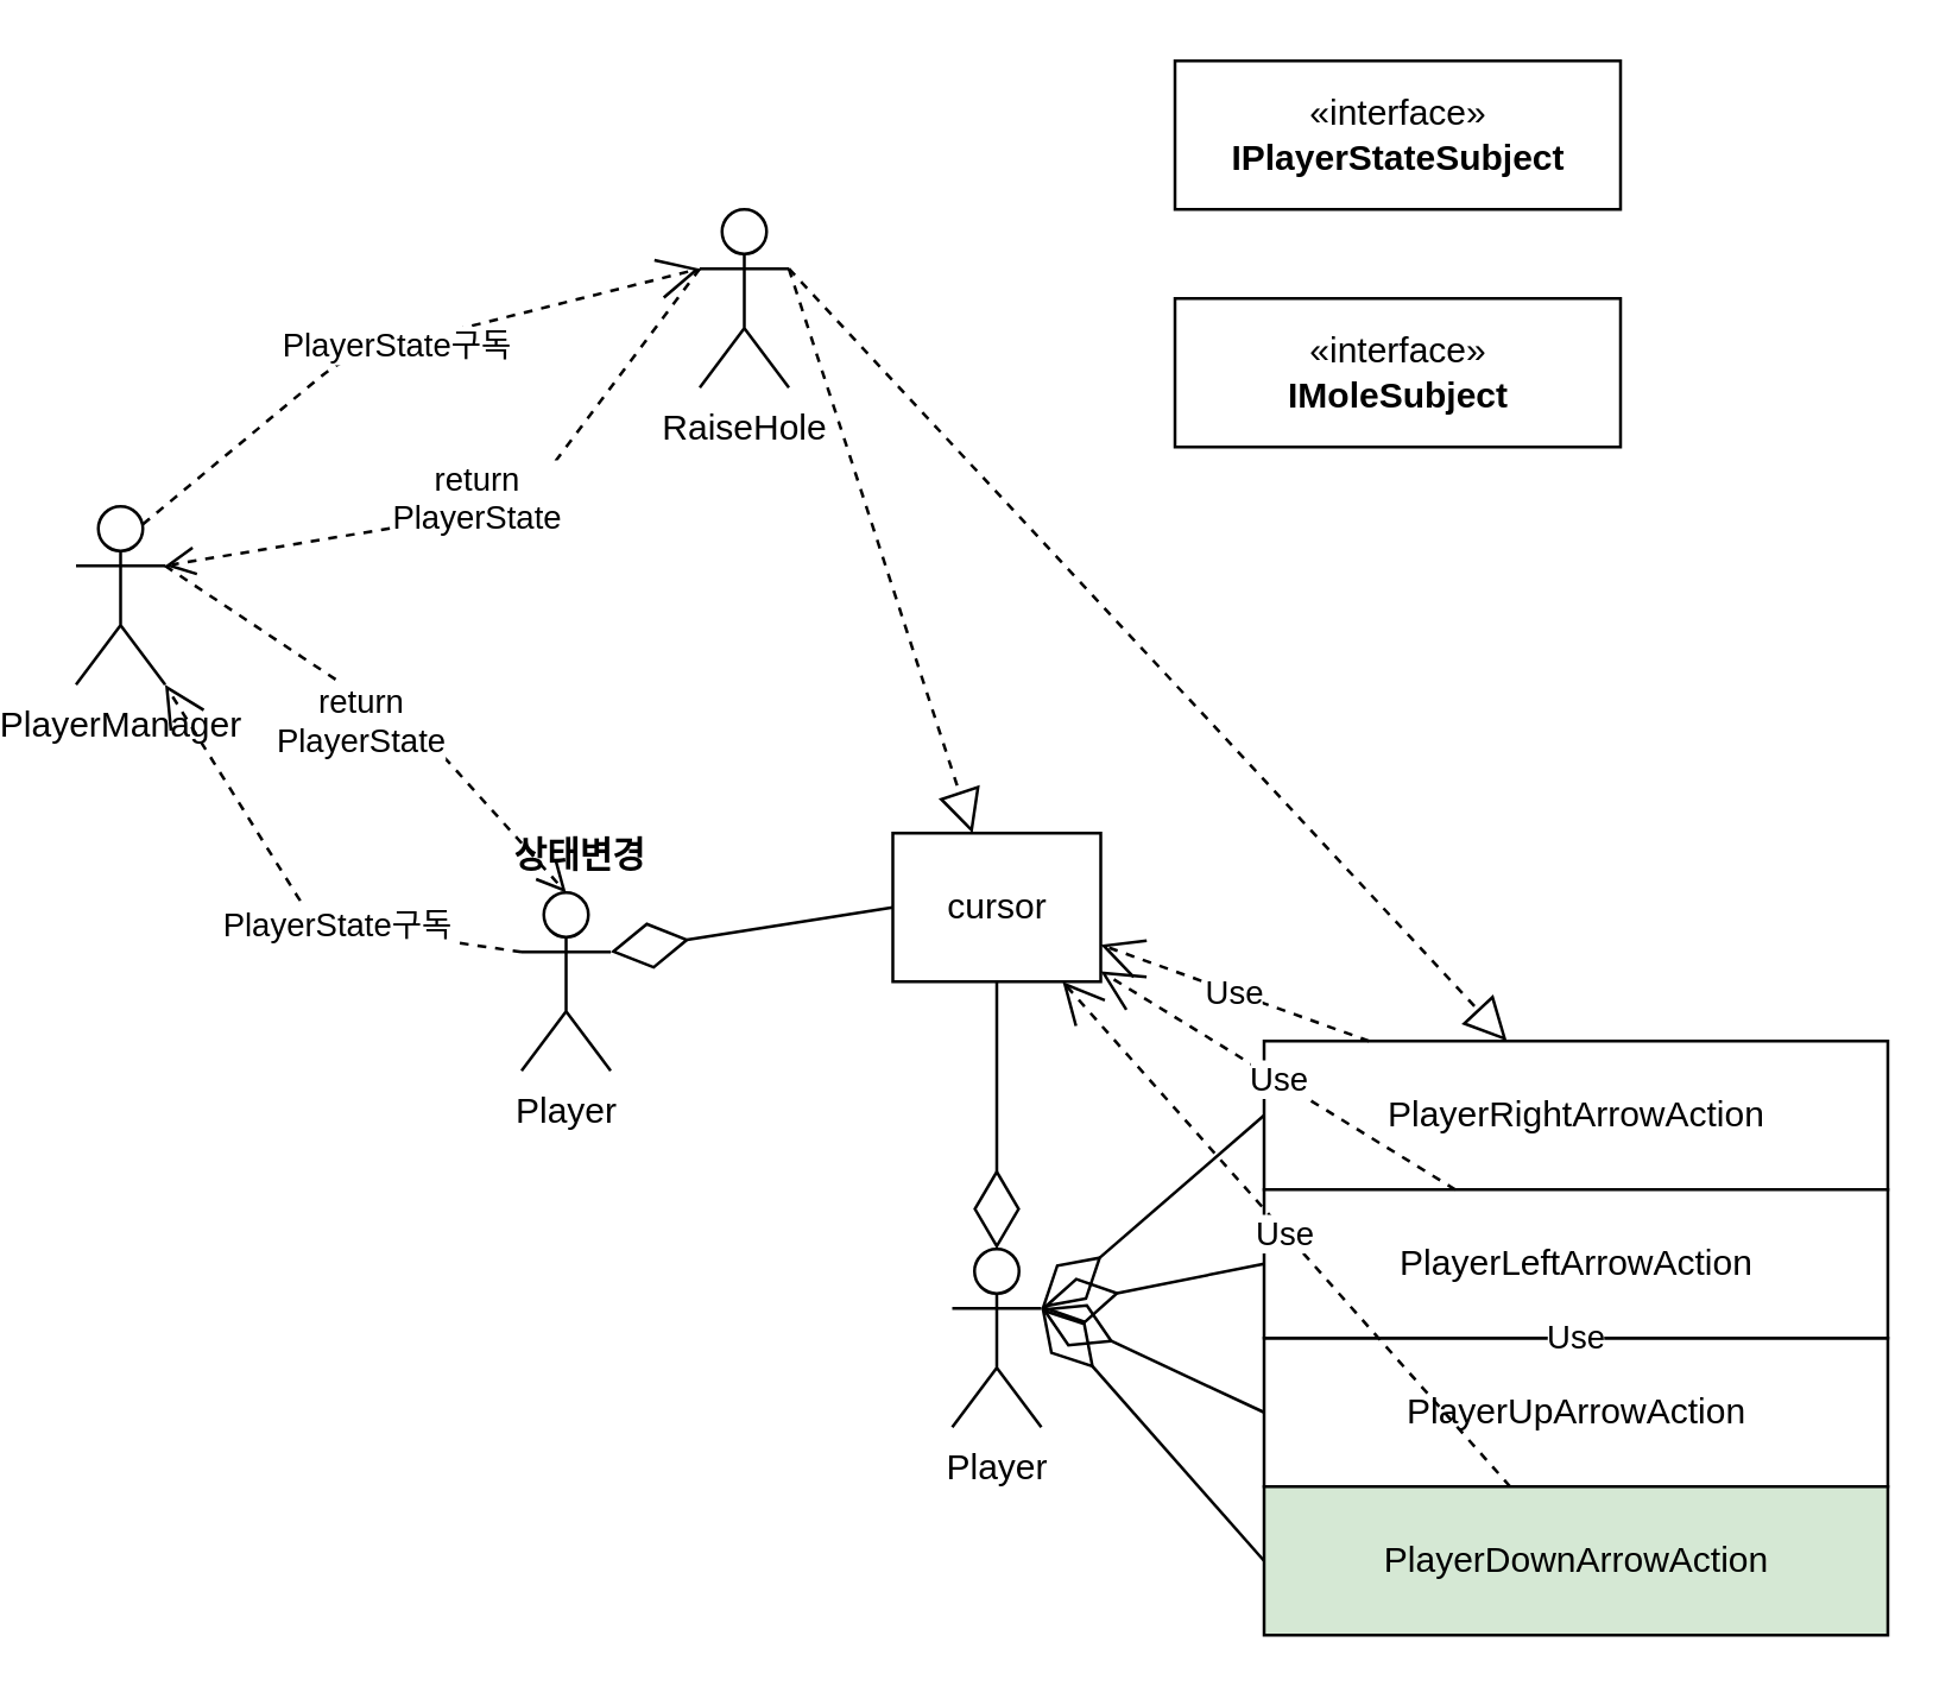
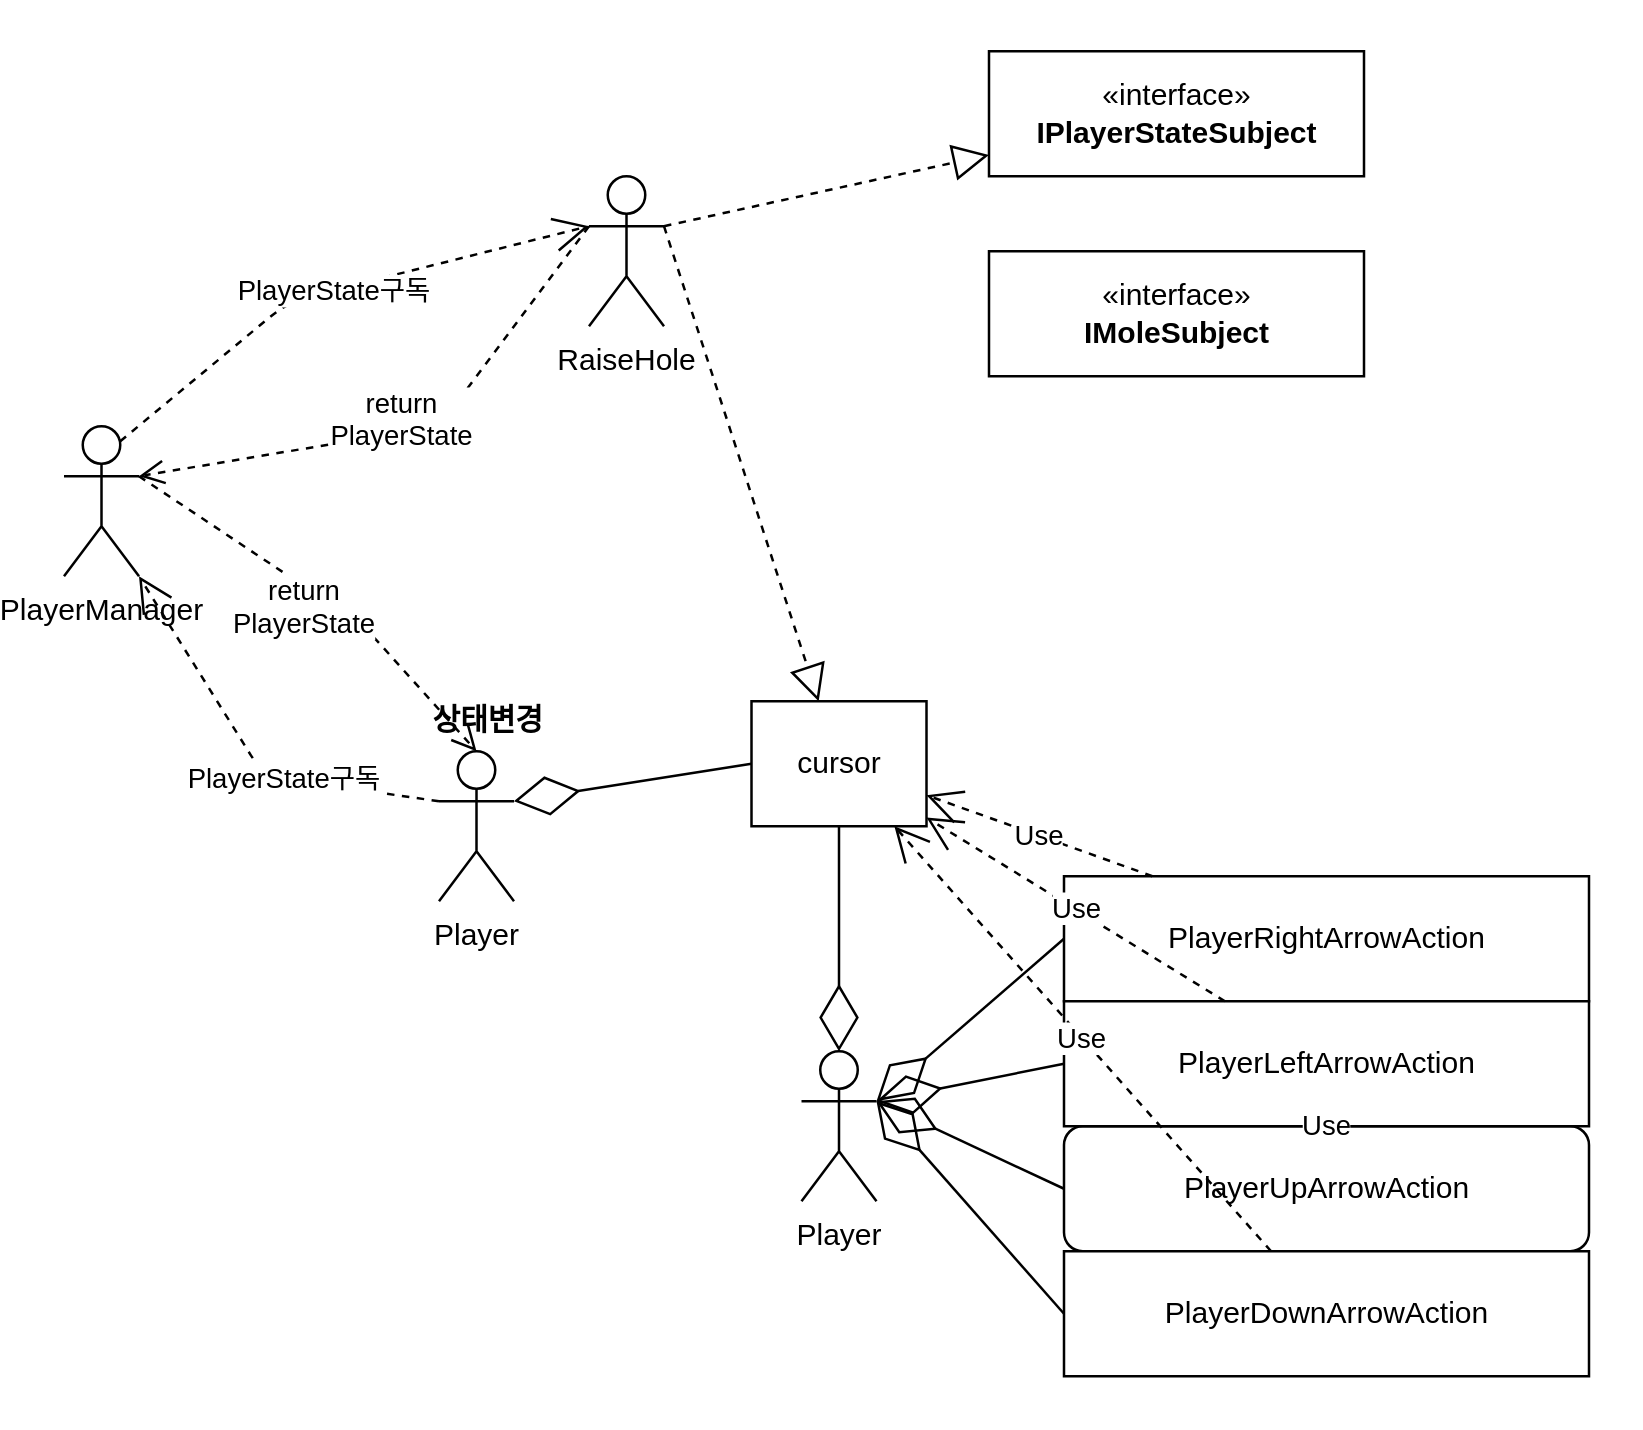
- <mxCell id="5" value="" style="endArrow=block;dashed=1;endFill=0;endSize=12;html=1;exitX=1;exitY=0.333;exitDx=0;exitDy=0;exitPerimeter=0;" edge="1" parent="1" source="2" target="19"><mxGeometry width="160" relative="1" as="geometry"><mxPoint x="290" y="100" as="sourcePoint" /><mxPoint x="450" y="100" as="targetPoint" /></mxGeometry></mxCell>
+ <mxCell id="5" value="" style="endArrow=block;dashed=1;endFill=0;endSize=12;html=1;exitX=1;exitY=0.333;exitDx=0;exitDy=0;exitPerimeter=0;" edge="1" parent="1" source="2" target="3"><mxGeometry width="160" relative="1" as="geometry"><mxPoint x="290" y="100" as="sourcePoint" /><mxPoint x="450" y="100" as="targetPoint" /></mxGeometry></mxCell>
- <mxCell id="18" value="PlayerUpArrowAction" style="html=1;" vertex="1" parent="1"><mxGeometry x="420" y="450" width="210" height="50" as="geometry" /></mxCell>
+ <mxCell id="18" value="PlayerUpArrowAction" style="html=1;rounded=1;" vertex="1" parent="1"><mxGeometry x="420" y="450" width="210" height="50" as="geometry" /></mxCell>
- <mxCell id="21" value="PlayerDownArrowAction" style="html=1;fillColor=#d5e8d4;" vertex="1" parent="1"><mxGeometry x="420" y="500" width="210" height="50" as="geometry" /></mxCell>
+ <mxCell id="21" value="PlayerDownArrowAction" style="html=1;" vertex="1" parent="1"><mxGeometry x="420" y="500" width="210" height="50" as="geometry" /></mxCell>
